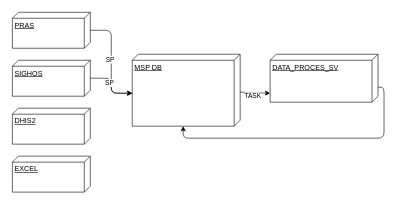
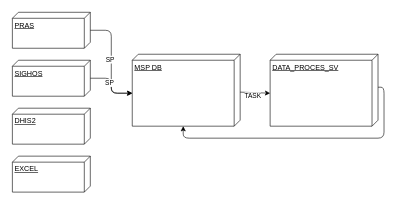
- <mxCell id="12" value="DATA_PROCES_SV" style="verticalAlign=top;align=left;spacingTop=8;spacingLeft=2;spacingRight=12;shape=cube;size=10;direction=south;fontStyle=4;html=1;whiteSpace=wrap;" vertex="1" parent="1"><mxGeometry x="450" y="90" width="180" height="80" as="geometry" /></mxCell>
+ <mxCell id="12" value="DATA_PROCES_SV" style="verticalAlign=top;align=left;spacingTop=8;spacingLeft=2;spacingRight=12;shape=cube;size=10;direction=south;fontStyle=4;html=1;whiteSpace=wrap;" vertex="1" parent="1"><mxGeometry x="450" y="90" width="180" height="120" as="geometry" /></mxCell>
